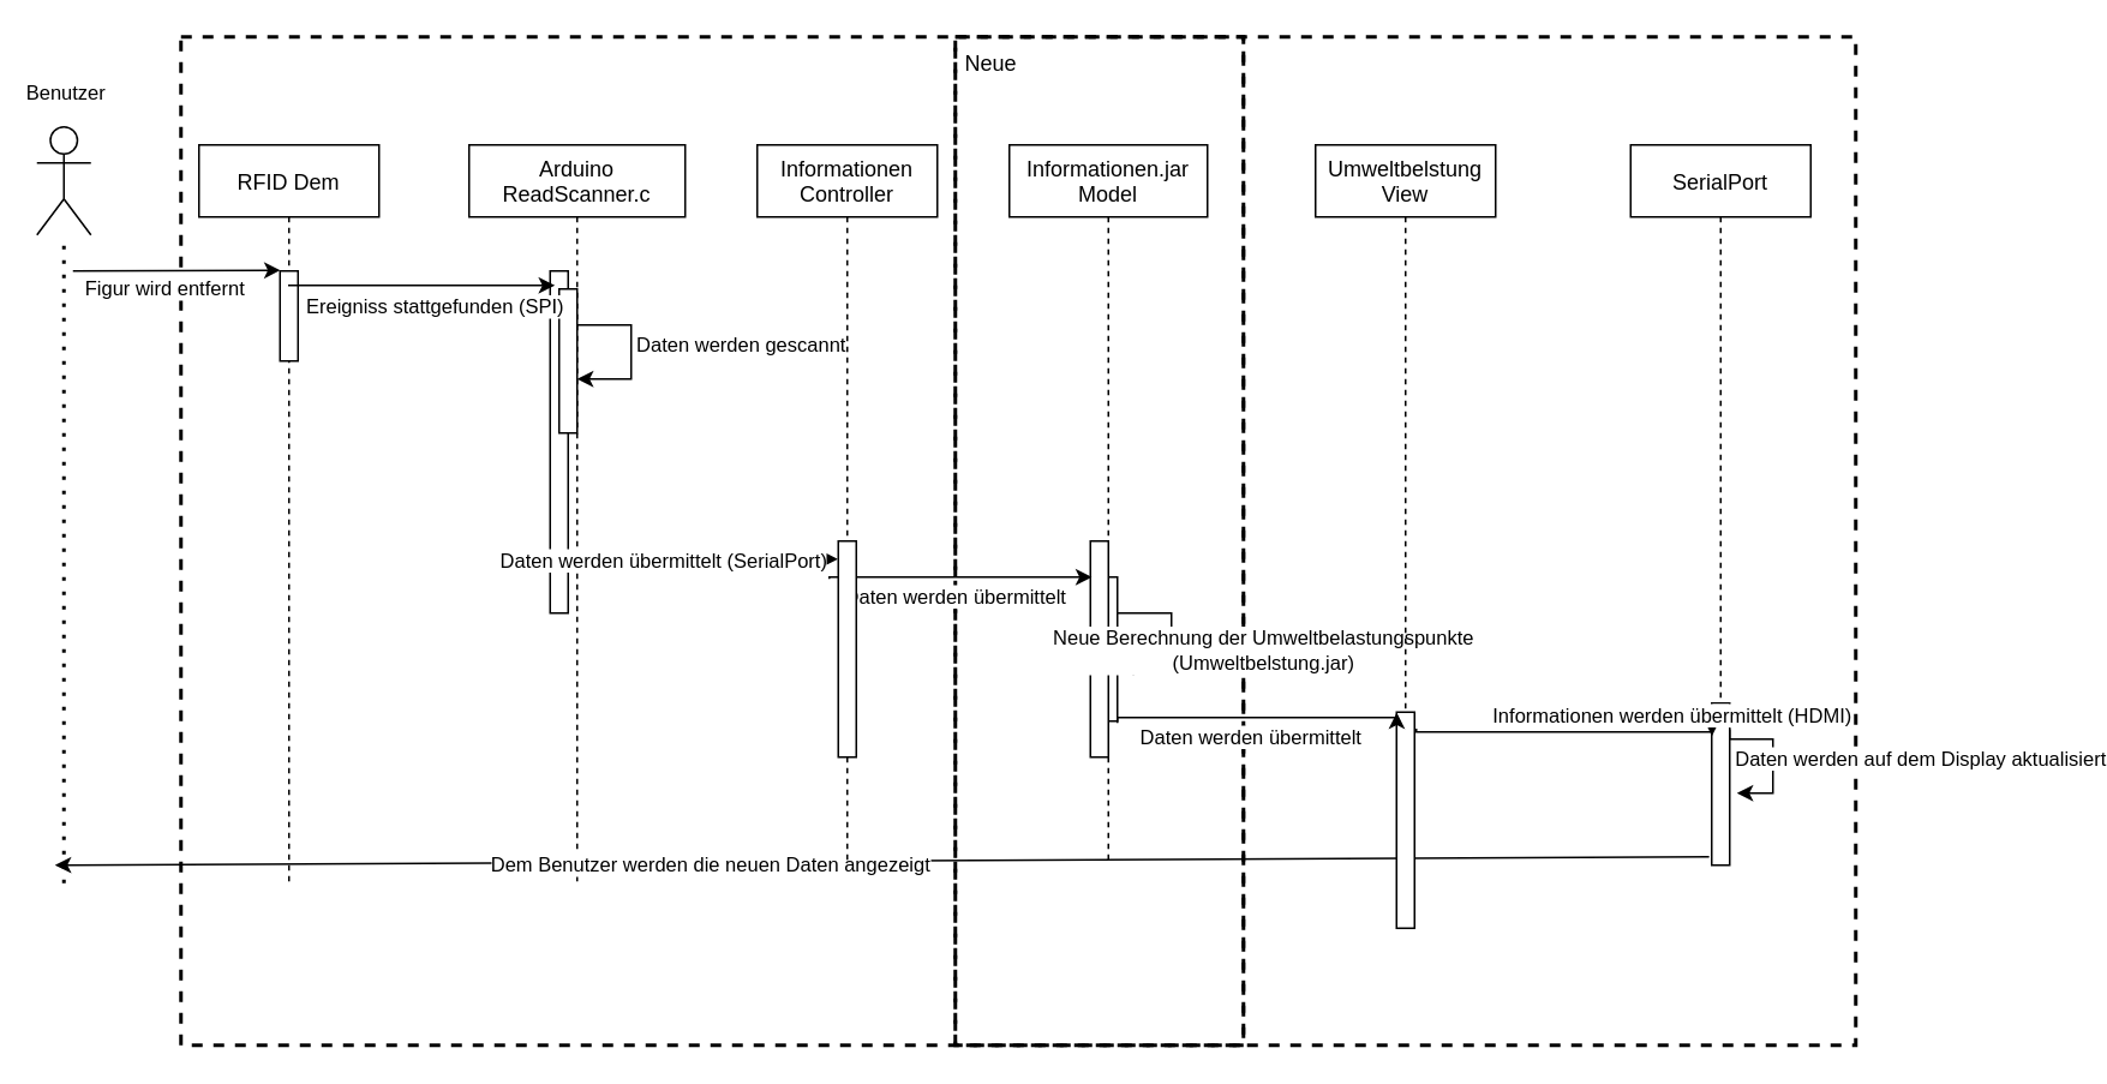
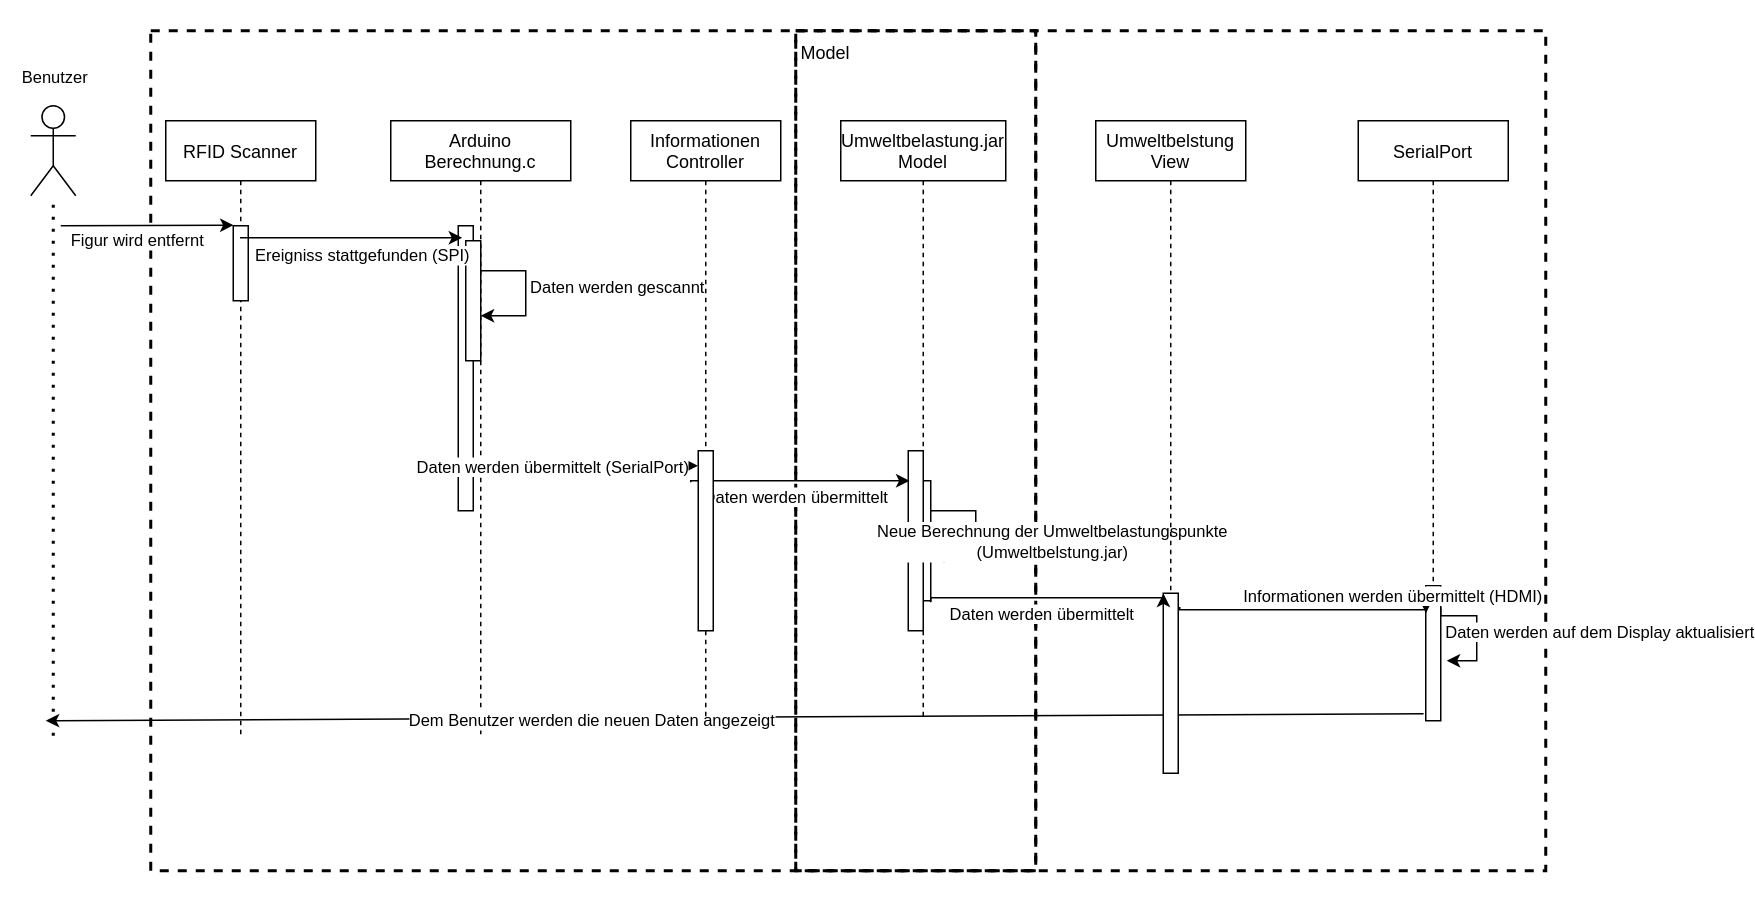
- <mxCell id="33" value="Neue" style="text;html=1;strokeColor=none;fillColor=none;align=center;verticalAlign=middle;whiteSpace=wrap;rounded=0;" parent="1" vertex="1"><mxGeometry x="520" y="20" width="60" height="30" as="geometry" /></mxCell>
+ <mxCell id="33" value="Model" style="text;html=1;strokeColor=none;fillColor=none;align=center;verticalAlign=middle;whiteSpace=wrap;rounded=0;" parent="1" vertex="1"><mxGeometry x="520" y="20" width="60" height="30" as="geometry" /></mxCell>
- <mxCell id="6" value="Arduino&#10;ReadScanner.c" style="shape=umlLifeline;perimeter=lifelinePerimeter;container=1;collapsible=0;recursiveResize=0;rounded=0;shadow=0;strokeWidth=1;" parent="1" vertex="1"><mxGeometry x="260" y="80" width="120" height="410" as="geometry" /></mxCell>
+ <mxCell id="6" value="Arduino&#10;Berechnung.c" style="shape=umlLifeline;perimeter=lifelinePerimeter;container=1;collapsible=0;recursiveResize=0;rounded=0;shadow=0;strokeWidth=1;" parent="1" vertex="1"><mxGeometry x="260" y="80" width="120" height="410" as="geometry" /></mxCell>
- <mxCell id="11" value="Informationen.jar&#10;Model" style="shape=umlLifeline;perimeter=lifelinePerimeter;container=1;collapsible=0;recursiveResize=0;rounded=0;shadow=0;strokeWidth=1;" parent="1" vertex="1"><mxGeometry x="560" y="80" width="110" height="400" as="geometry" /></mxCell>
+ <mxCell id="11" value="Umweltbelastung.jar&#10;Model" style="shape=umlLifeline;perimeter=lifelinePerimeter;container=1;collapsible=0;recursiveResize=0;rounded=0;shadow=0;strokeWidth=1;" parent="1" vertex="1"><mxGeometry x="560" y="80" width="110" height="400" as="geometry" /></mxCell>
- <mxCell id="24" value="RFID Dem" style="shape=umlLifeline;perimeter=lifelinePerimeter;container=1;collapsible=0;recursiveResize=0;rounded=0;shadow=0;strokeWidth=1;" parent="1" vertex="1"><mxGeometry x="110" y="80" width="100" height="410" as="geometry" /></mxCell>
+ <mxCell id="24" value="RFID Scanner" style="shape=umlLifeline;perimeter=lifelinePerimeter;container=1;collapsible=0;recursiveResize=0;rounded=0;shadow=0;strokeWidth=1;" parent="1" vertex="1"><mxGeometry x="110" y="80" width="100" height="410" as="geometry" /></mxCell>
